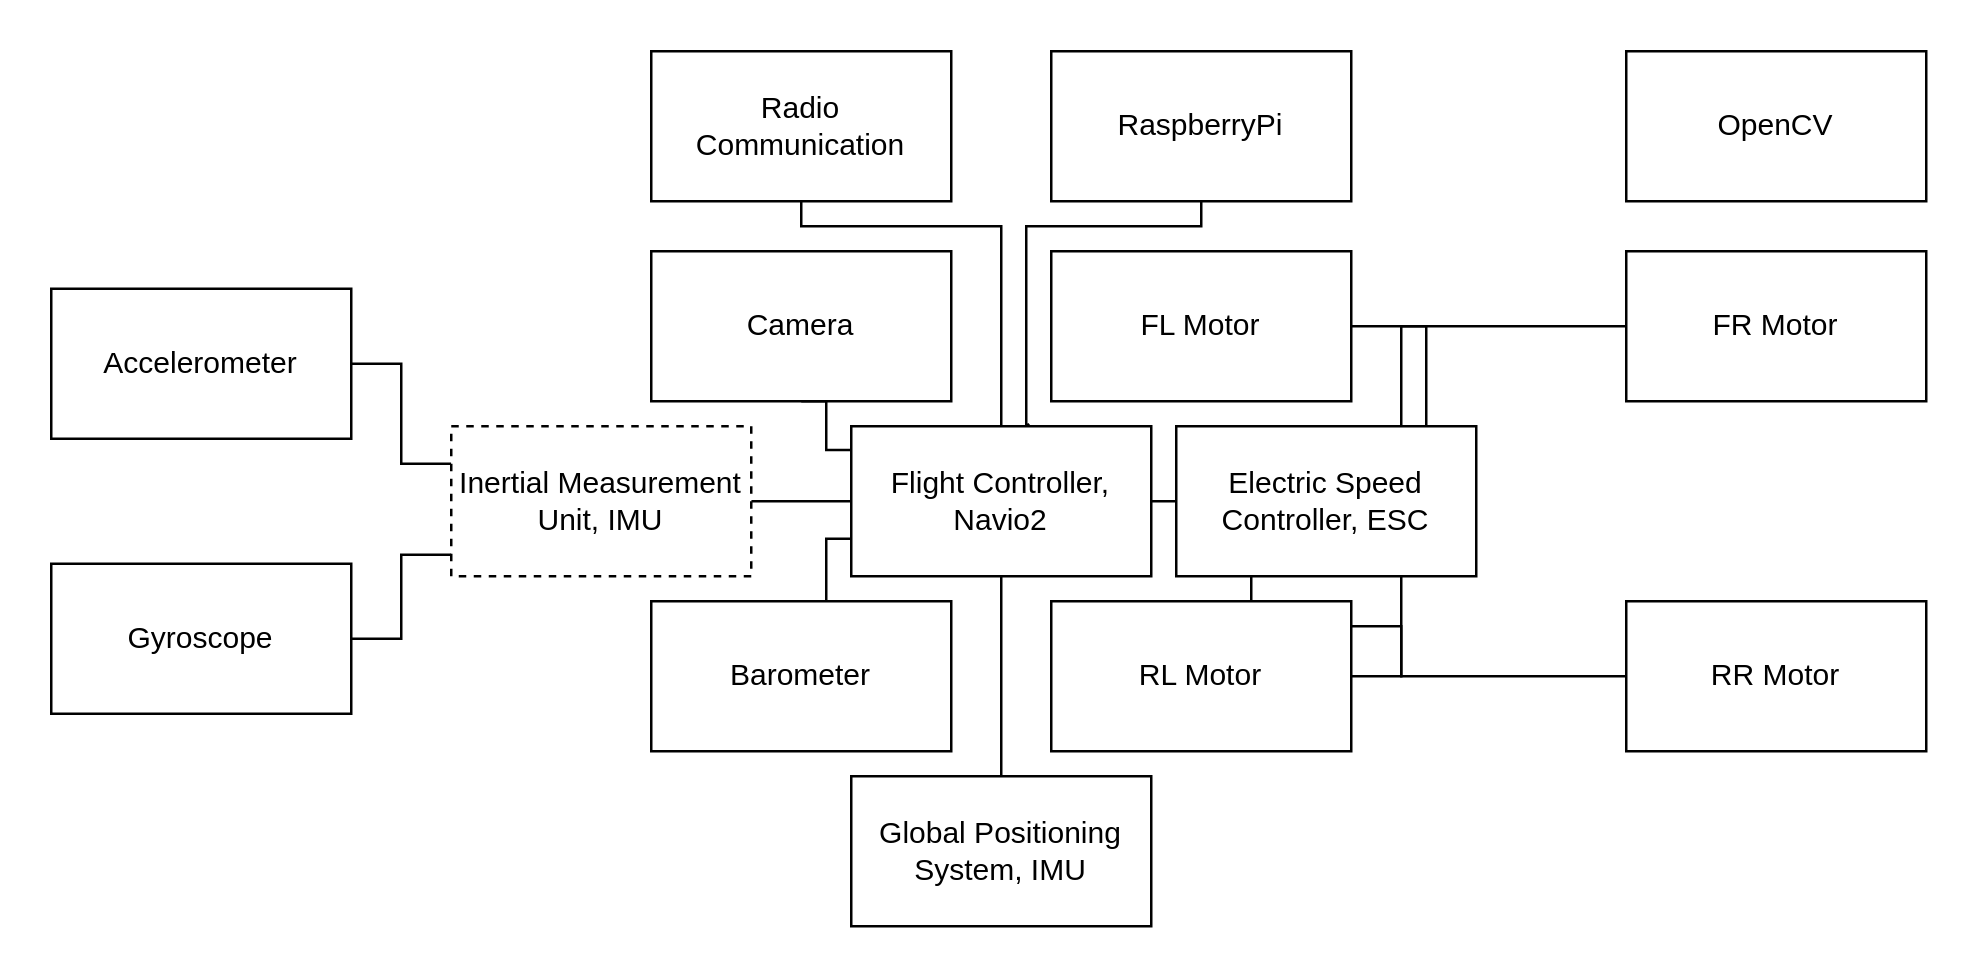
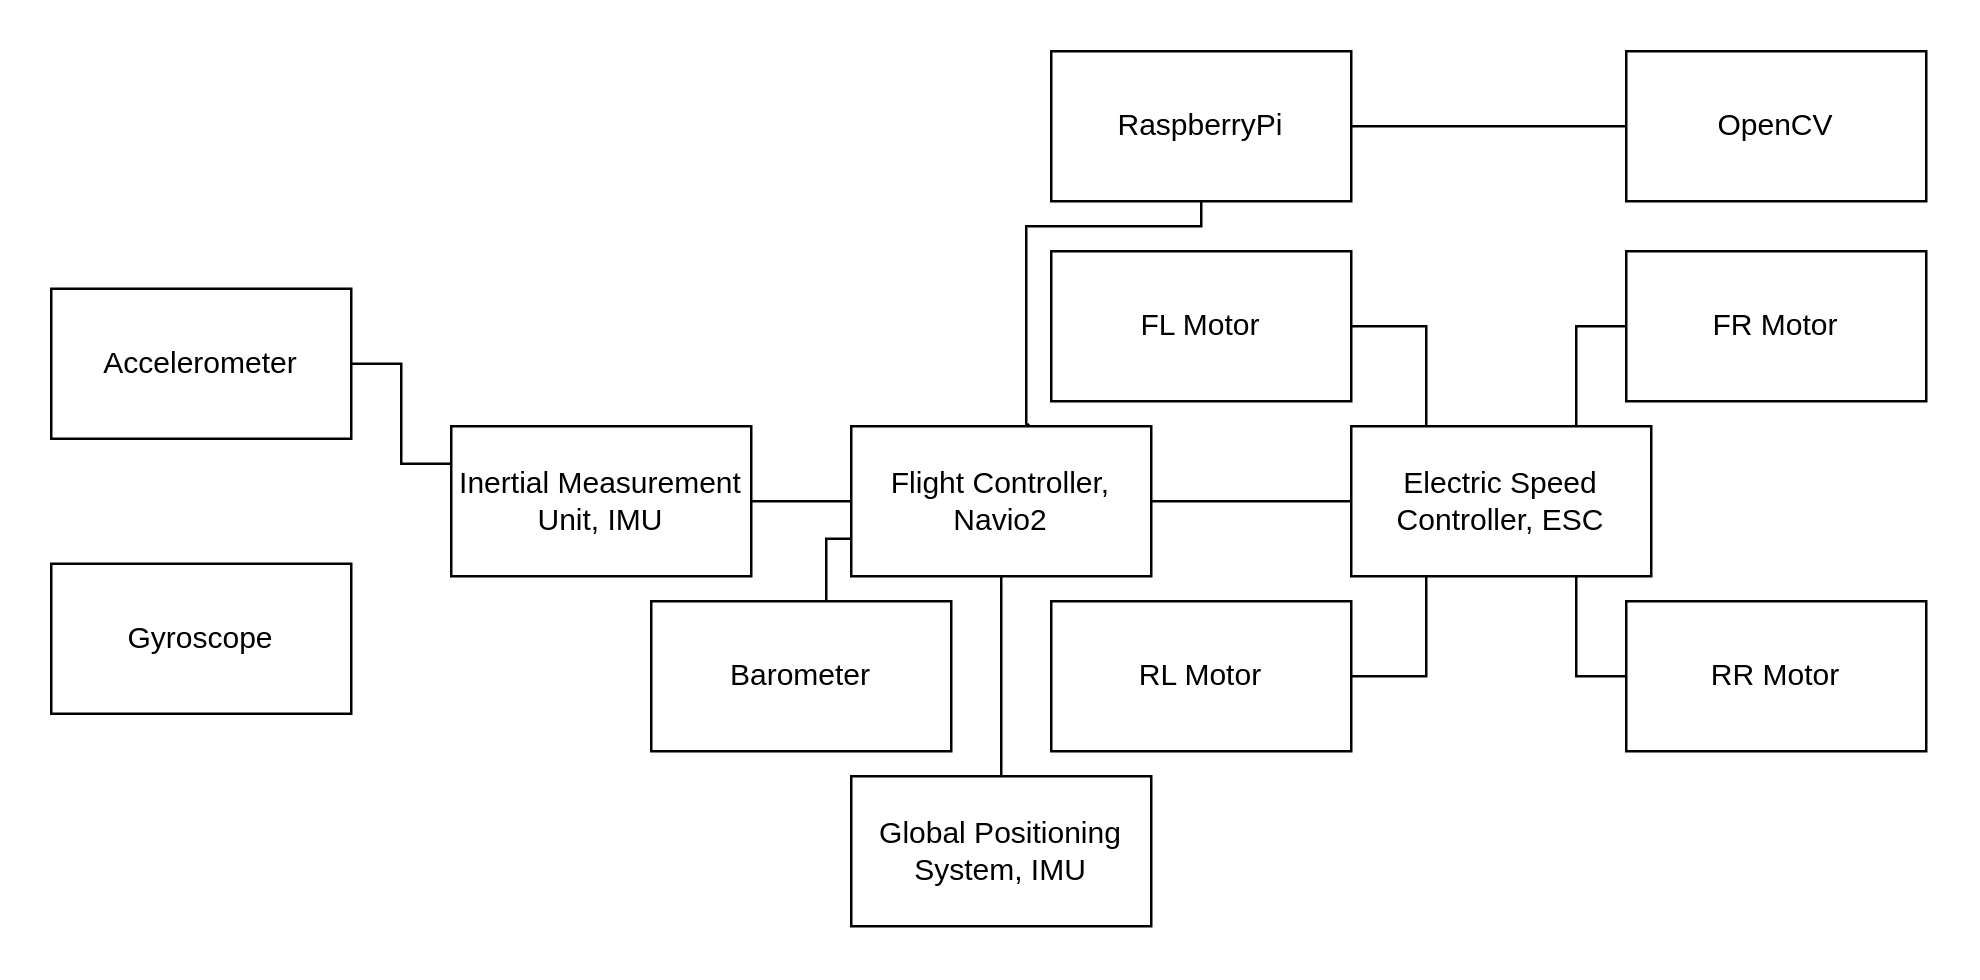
- <mxCell id="27" value="Radio Communication" style="rounded=0;whiteSpace=wrap;html=1;" vertex="1" parent="1"><mxGeometry x="260" y="20" width="120" height="60" as="geometry" /></mxCell>
+ <mxCell id="28" value="" style="edgeStyle=orthogonalEdgeStyle;rounded=0;orthogonalLoop=1;jettySize=auto;html=1;endArrow=none;endFill=0;" edge="1" parent="1" source="29" target="30"><mxGeometry relative="1" as="geometry" /></mxCell>
- <mxCell id="5" style="edgeStyle=orthogonalEdgeStyle;rounded=0;orthogonalLoop=1;jettySize=auto;html=1;exitX=0.5;exitY=0;exitDx=0;exitDy=0;endArrow=none;endFill=0;entryX=0.5;entryY=1;entryDx=0;entryDy=0;" edge="1" parent="1" source="7" target="27"><mxGeometry relative="1" as="geometry"><mxPoint x="400" y="80" as="targetPoint" /><Array as="points"><mxPoint x="400" y="90" /><mxPoint x="320" y="90" /></Array></mxGeometry></mxCell>
- <mxCell id="15" value="Camera" style="rounded=0;whiteSpace=wrap;html=1;" parent="1" vertex="1"><mxGeometry x="260" y="100" width="120" height="60" as="geometry" /></mxCell>
- <mxCell id="14" style="edgeStyle=orthogonalEdgeStyle;rounded=0;orthogonalLoop=1;jettySize=auto;html=1;exitX=0.5;exitY=1;exitDx=0;exitDy=0;entryX=-0.001;entryY=0.158;entryDx=0;entryDy=0;entryPerimeter=0;endArrow=none;endFill=0;" parent="1" source="15" target="7" edge="1"><mxGeometry relative="1" as="geometry"><Array as="points"><mxPoint x="330" y="180" /></Array></mxGeometry></mxCell>
- <mxCell id="11" value="Inertial Measurement Unit, IMU" style="rounded=0;whiteSpace=wrap;html=1;dashed=1;" parent="1" vertex="1"><mxGeometry x="180" y="170" width="120" height="60" as="geometry" /></mxCell>
+ <mxCell id="11" value="Inertial Measurement Unit, IMU" style="rounded=0;whiteSpace=wrap;html=1;" parent="1" vertex="1"><mxGeometry x="180" y="170" width="120" height="60" as="geometry" /></mxCell>
- <mxCell id="21" value="Electric Speed Controller, ESC" style="whiteSpace=wrap;html=1;rounded=0;" parent="1" vertex="1"><mxGeometry x="470" y="170" width="120" height="60" as="geometry" /></mxCell>
+ <mxCell id="21" value="Electric Speed Controller, ESC" style="whiteSpace=wrap;html=1;rounded=0;" parent="1" vertex="1"><mxGeometry x="540" y="170" width="120" height="60" as="geometry" /></mxCell>
- <mxCell id="9" value="" style="edgeStyle=orthogonalEdgeStyle;rounded=0;orthogonalLoop=1;jettySize=auto;html=1;endArrow=none;endFill=0;exitX=0.002;exitY=0.857;exitDx=0;exitDy=0;exitPerimeter=0;" parent="1" source="11" target="13" edge="1"><mxGeometry relative="1" as="geometry" /></mxCell>
